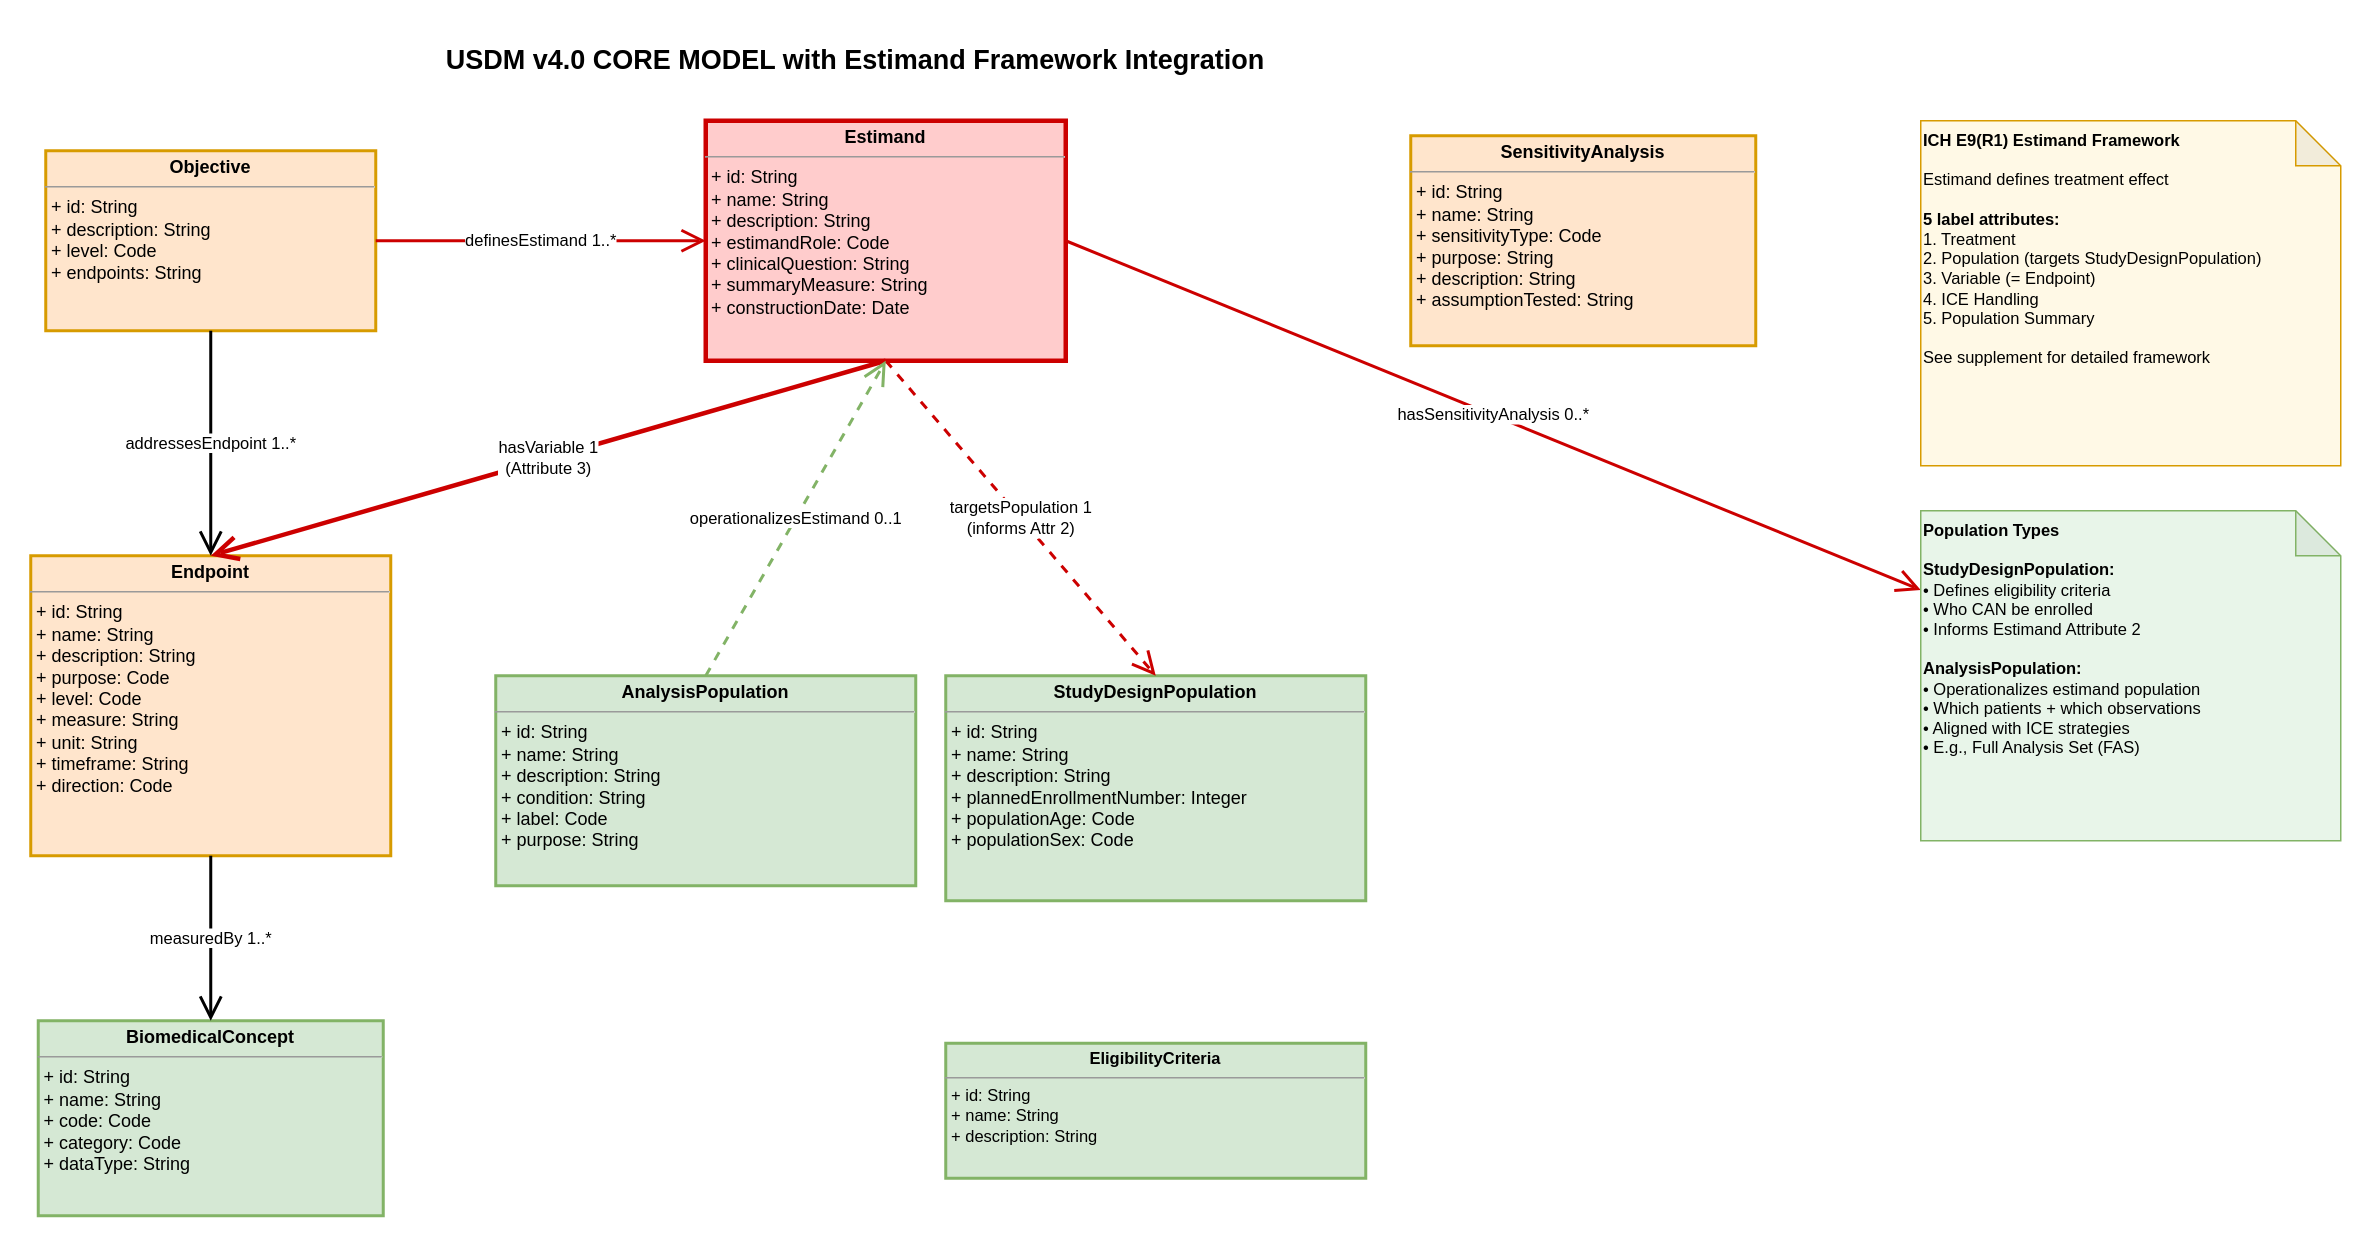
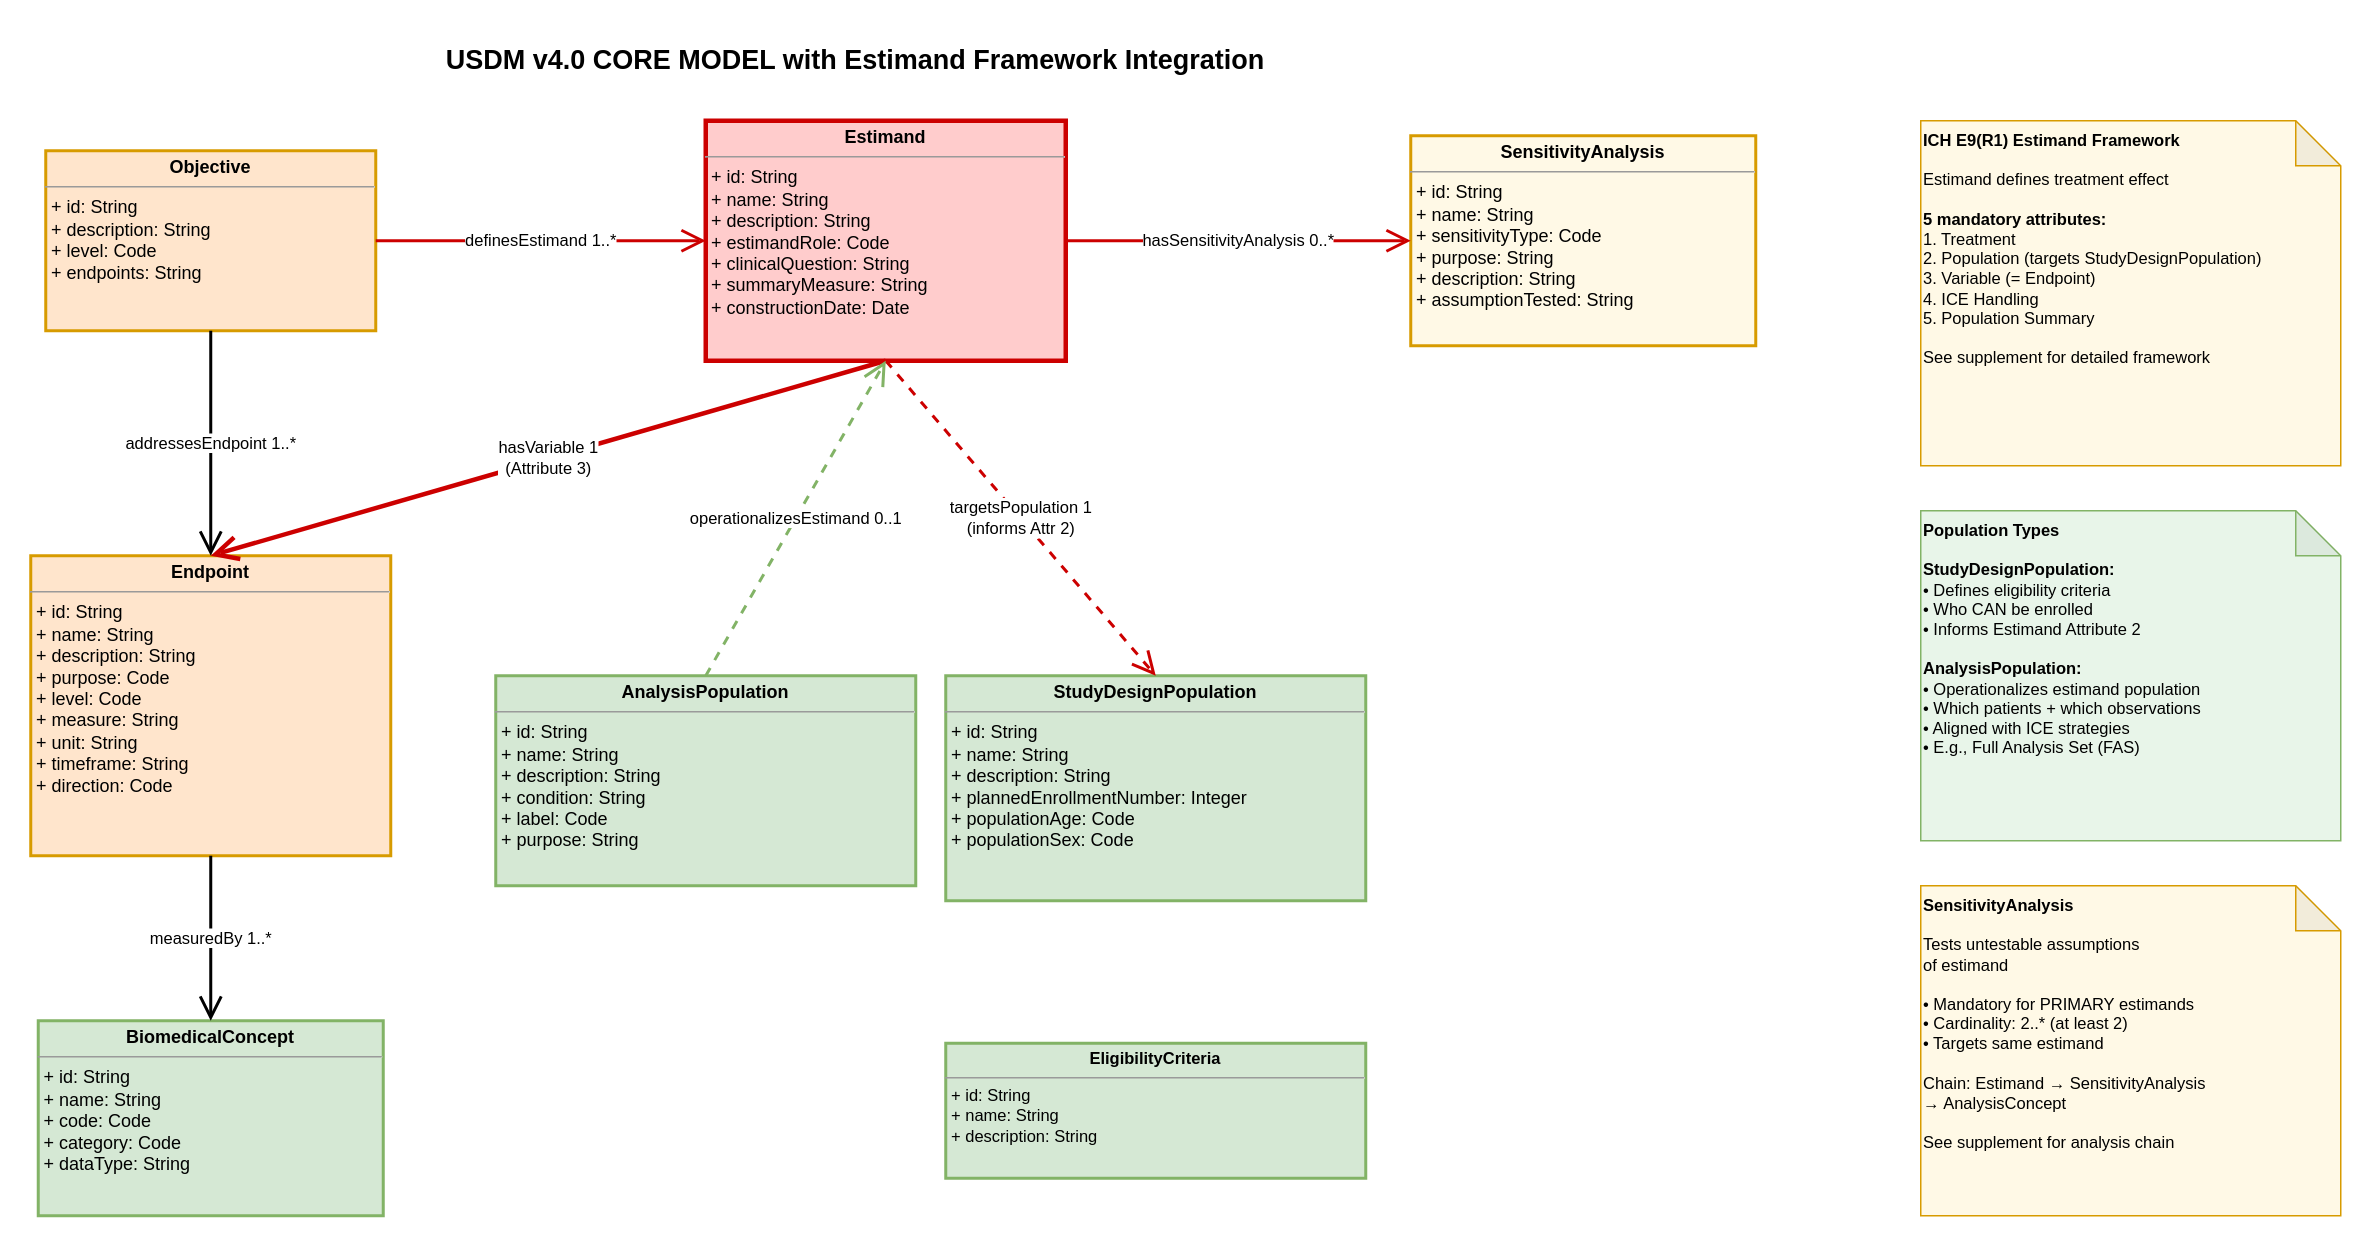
- <mxCell id="18" value="&lt;b&gt;ICH E9(R1) Estimand Framework&lt;/b&gt;&lt;br&gt;&lt;br&gt;Estimand defines treatment effect&lt;br&gt;&lt;br&gt;&lt;b&gt;5 label attributes:&lt;/b&gt;&lt;br&gt;1. Treatment&lt;br&gt;2. Population (targets StudyDesignPopulation)&lt;br&gt;3. Variable (= Endpoint)&lt;br&gt;4. ICE Handling&lt;br&gt;5. Population Summary&lt;br&gt;&lt;br&gt;See supplement for detailed framework" style="shape=note;whiteSpace=wrap;html=1;backgroundOutline=1;darkOpacity=0.05;fillColor=#FFF9E6;strokeColor=#D79B00;align=left;verticalAlign=top;fontSize=11;fontFamily=Helvetica;" vertex="1" parent="1"><mxGeometry x="1280" y="80" width="280" height="230" as="geometry" /></mxCell>
+ <mxCell id="18" value="&lt;b&gt;ICH E9(R1) Estimand Framework&lt;/b&gt;&lt;br&gt;&lt;br&gt;Estimand defines treatment effect&lt;br&gt;&lt;br&gt;&lt;b&gt;5 mandatory attributes:&lt;/b&gt;&lt;br&gt;1. Treatment&lt;br&gt;2. Population (targets StudyDesignPopulation)&lt;br&gt;3. Variable (= Endpoint)&lt;br&gt;4. ICE Handling&lt;br&gt;5. Population Summary&lt;br&gt;&lt;br&gt;See supplement for detailed framework" style="shape=note;whiteSpace=wrap;html=1;backgroundOutline=1;darkOpacity=0.05;fillColor=#FFF9E6;strokeColor=#D79B00;align=left;verticalAlign=top;fontSize=11;fontFamily=Helvetica;" vertex="1" parent="1"><mxGeometry x="1280" y="80" width="280" height="230" as="geometry" /></mxCell>
- <mxCell id="6" value="&lt;p style=&quot;margin:0px;margin-top:4px;text-align:center;&quot;&gt;&lt;b&gt;SensitivityAnalysis&lt;/b&gt;&lt;/p&gt;&lt;hr size=&quot;1&quot;/&gt;&lt;p style=&quot;margin:0px;margin-left:4px;&quot;&gt;+ id: String&lt;/p&gt;&lt;p style=&quot;margin:0px;margin-left:4px;&quot;&gt;+ name: String&lt;/p&gt;&lt;p style=&quot;margin:0px;margin-left:4px;&quot;&gt;+ sensitivityType: Code&lt;/p&gt;&lt;p style=&quot;margin:0px;margin-left:4px;&quot;&gt;+ purpose: String&lt;/p&gt;&lt;p style=&quot;margin:0px;margin-left:4px;&quot;&gt;+ description: String&lt;/p&gt;&lt;p style=&quot;margin:0px;margin-left:4px;&quot;&gt;+ assumptionTested: String&lt;/p&gt;" style="verticalAlign=top;align=left;overflow=fill;fontSize=12;fontFamily=Helvetica;html=1;fillColor=#FFE5CC;strokeColor=#D79B00;strokeWidth=2;" vertex="1" parent="1"><mxGeometry x="940" y="90" width="230" height="140" as="geometry" /></mxCell>
+ <mxCell id="6" value="&lt;p style=&quot;margin:0px;margin-top:4px;text-align:center;&quot;&gt;&lt;b&gt;SensitivityAnalysis&lt;/b&gt;&lt;/p&gt;&lt;hr size=&quot;1&quot;/&gt;&lt;p style=&quot;margin:0px;margin-left:4px;&quot;&gt;+ id: String&lt;/p&gt;&lt;p style=&quot;margin:0px;margin-left:4px;&quot;&gt;+ name: String&lt;/p&gt;&lt;p style=&quot;margin:0px;margin-left:4px;&quot;&gt;+ sensitivityType: Code&lt;/p&gt;&lt;p style=&quot;margin:0px;margin-left:4px;&quot;&gt;+ purpose: String&lt;/p&gt;&lt;p style=&quot;margin:0px;margin-left:4px;&quot;&gt;+ description: String&lt;/p&gt;&lt;p style=&quot;margin:0px;margin-left:4px;&quot;&gt;+ assumptionTested: String&lt;/p&gt;" style="verticalAlign=top;align=left;overflow=fill;fontSize=12;fontFamily=Helvetica;html=1;fillColor=#fff9e6;strokeColor=#D79B00;strokeWidth=2;" vertex="1" parent="1"><mxGeometry x="940" y="90" width="230" height="140" as="geometry" /></mxCell>
- <mxCell id="14" value="hasSensitivityAnalysis 0..*" style="endArrow=open;endSize=12;dashed=0;html=1;exitX=1;exitY=0.5;exitDx=0;exitDy=0;strokeWidth=2;strokeColor=#CC0000;" edge="1" parent="1" source="4" target="19"><mxGeometry relative="1" as="geometry" /></mxCell>
+ <mxCell id="14" value="hasSensitivityAnalysis 0..*" style="endArrow=open;endSize=12;dashed=0;html=1;exitX=1;exitY=0.5;exitDx=0;exitDy=0;entryX=0;entryY=0.5;entryDx=0;entryDy=0;strokeWidth=2;strokeColor=#CC0000;" edge="1" parent="1" source="4" target="6"><mxGeometry relative="1" as="geometry" /></mxCell>
+ <mxCell id="20" value="&lt;b&gt;SensitivityAnalysis&lt;/b&gt;&lt;br&gt;&lt;br&gt;Tests untestable assumptions&lt;br&gt;of estimand&lt;br&gt;&lt;br&gt;• Mandatory for PRIMARY estimands&lt;br&gt;• Cardinality: 2..* (at least 2)&lt;br&gt;• Targets same estimand&lt;br&gt;&lt;br&gt;Chain: Estimand → SensitivityAnalysis&lt;br&gt;→ AnalysisConcept&lt;br&gt;&lt;br&gt;See supplement for analysis chain" style="shape=note;whiteSpace=wrap;html=1;backgroundOutline=1;darkOpacity=0.05;fillColor=#FFF9E6;strokeColor=#D79B00;align=left;verticalAlign=top;fontSize=11;fontFamily=Helvetica;" vertex="1" parent="1"><mxGeometry x="1280" y="590" width="280" height="220" as="geometry" /></mxCell>
